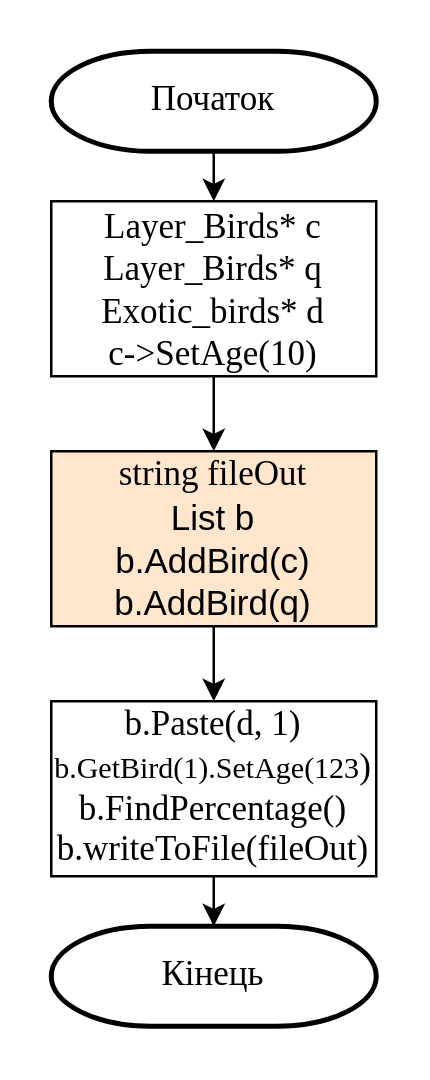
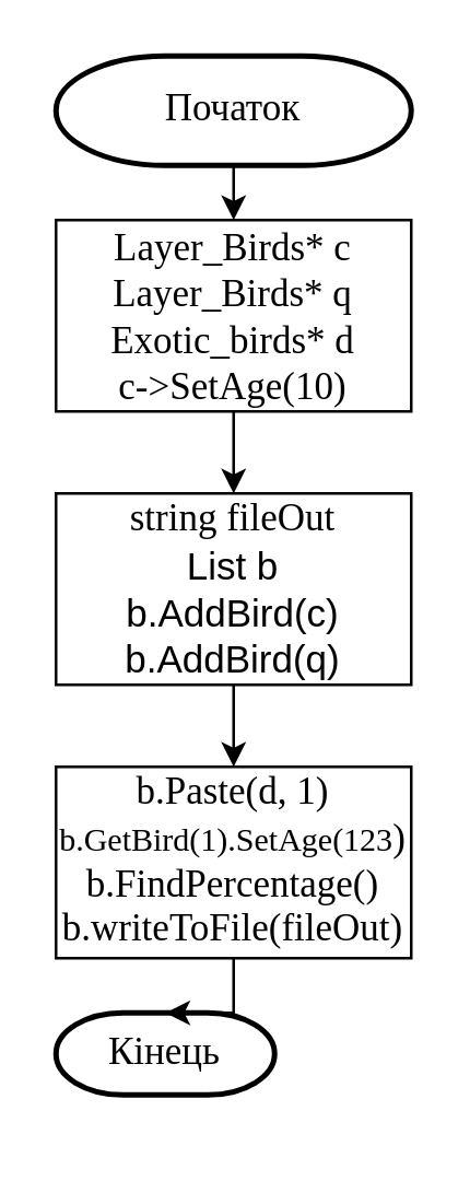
- <mxCell id="7" value="&lt;p style=&quot;margin: 0px ; font-stretch: normal ; line-height: normal ; font-size: 14px&quot;&gt;&lt;/p&gt;&lt;span style=&quot;font-size: 14px&quot;&gt;&lt;font face=&quot;Times New Roman&quot;&gt;string fileOut&lt;br&gt;&lt;/font&gt;List b&lt;br&gt;b.AddBird(c)&lt;br&gt;b.AddBird(q)&lt;br&gt;&lt;/span&gt;" style="rounded=0;whiteSpace=wrap;html=1;fillColor=#ffe6cc;" vertex="1" parent="1"><mxGeometry x="20" y="180" width="130" height="70" as="geometry" /></mxCell>
+ <mxCell id="7" value="&lt;p style=&quot;margin: 0px ; font-stretch: normal ; line-height: normal ; font-size: 14px&quot;&gt;&lt;/p&gt;&lt;span style=&quot;font-size: 14px&quot;&gt;&lt;font face=&quot;Times New Roman&quot;&gt;string fileOut&lt;br&gt;&lt;/font&gt;List b&lt;br&gt;b.AddBird(c)&lt;br&gt;b.AddBird(q)&lt;br&gt;&lt;/span&gt;" style="rounded=0;whiteSpace=wrap;html=1;" vertex="1" parent="1"><mxGeometry x="20" y="180" width="130" height="70" as="geometry" /></mxCell>
- <mxCell id="8" value="&lt;font face=&quot;Times New Roman&quot;&gt;&lt;span style=&quot;font-size: 14px&quot;&gt;Кінець&lt;/span&gt;&lt;/font&gt;" style="strokeWidth=2;html=1;shape=mxgraph.flowchart.terminator;whiteSpace=wrap;" vertex="1" parent="1"><mxGeometry x="20" y="370" width="130" height="40" as="geometry" /></mxCell>
+ <mxCell id="8" value="&lt;font face=&quot;Times New Roman&quot;&gt;&lt;span style=&quot;font-size: 14px&quot;&gt;Кінець&lt;/span&gt;&lt;/font&gt;" style="strokeWidth=2;html=1;shape=mxgraph.flowchart.terminator;whiteSpace=wrap;" vertex="1" parent="1"><mxGeometry x="20" y="370" width="80" height="30" as="geometry" /></mxCell>
